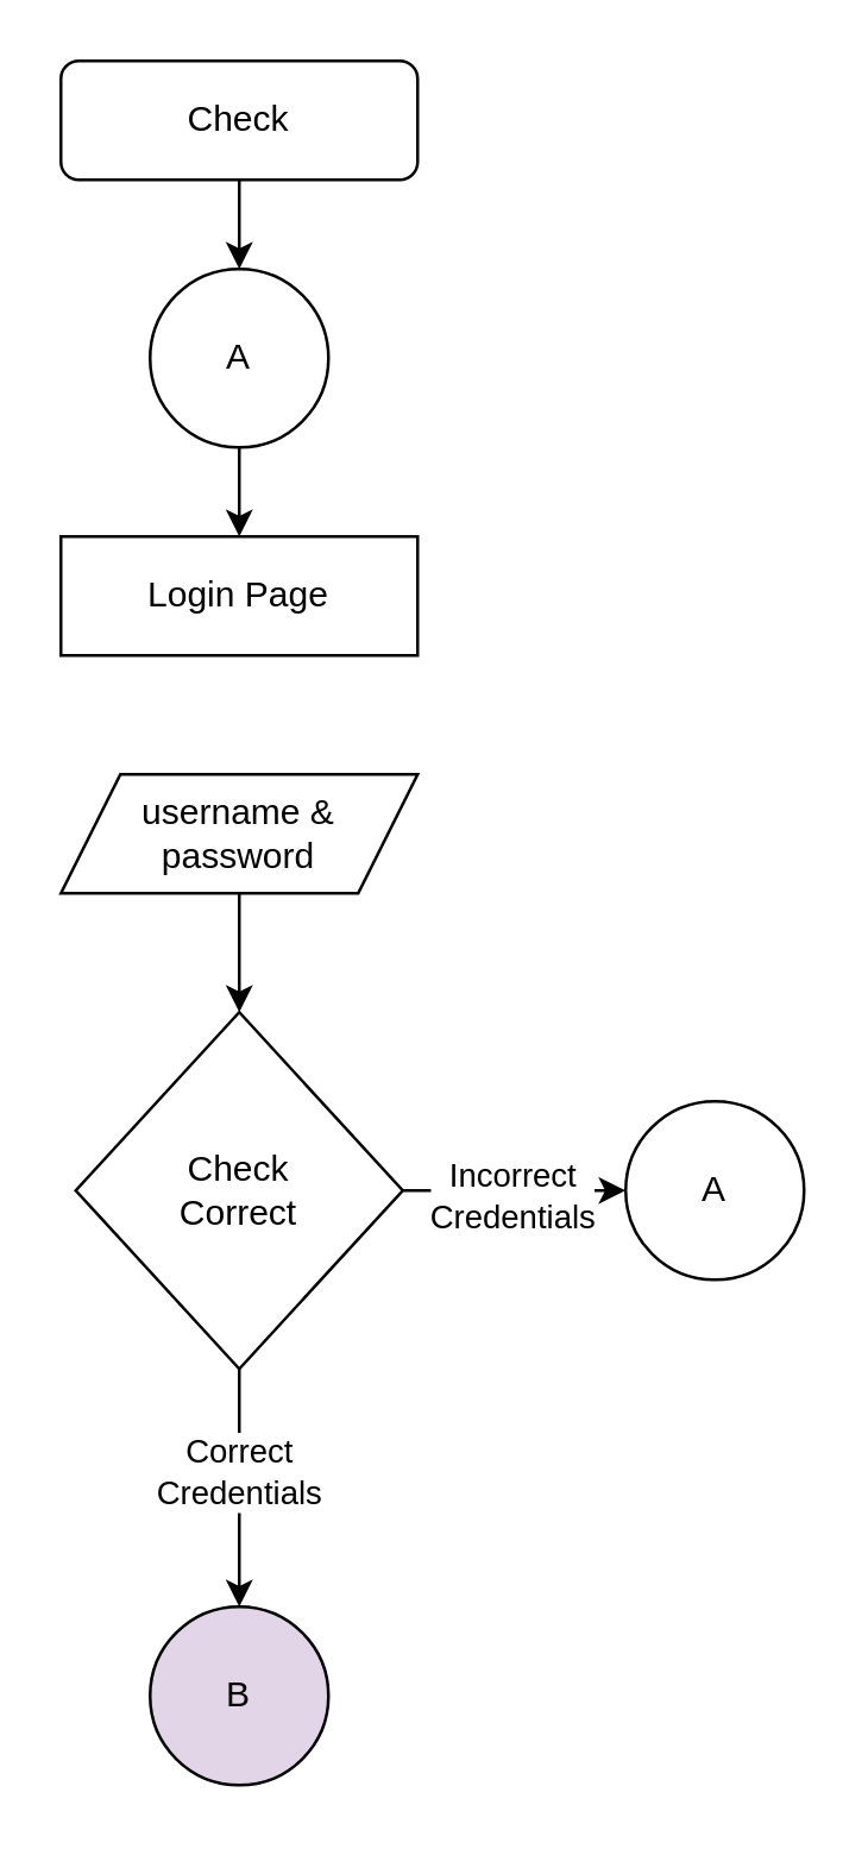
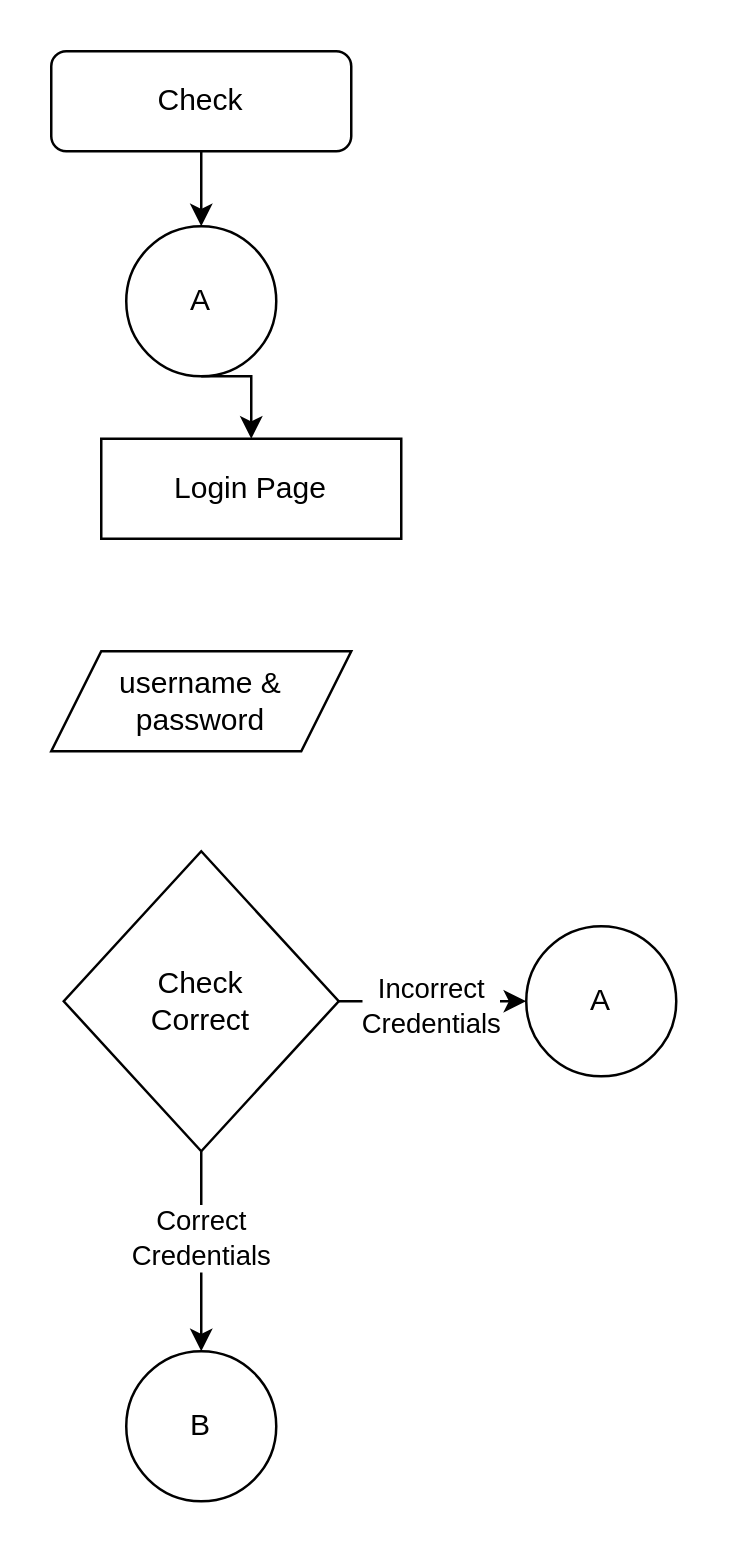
- <mxCell id="4" value="Login Page" style="rounded=0;whiteSpace=wrap;html=1;" vertex="1" parent="1"><mxGeometry x="20" y="180" width="120" height="40" as="geometry" /></mxCell>
+ <mxCell id="4" value="Login Page" style="rounded=0;whiteSpace=wrap;html=1;" vertex="1" parent="1"><mxGeometry x="40" y="175" width="120" height="40" as="geometry" /></mxCell>
- <mxCell id="10" style="edgeStyle=orthogonalEdgeStyle;rounded=0;orthogonalLoop=1;jettySize=auto;html=1;exitX=0.5;exitY=1;exitDx=0;exitDy=0;entryX=0.5;entryY=0;entryDx=0;entryDy=0;" edge="1" parent="1" source="11" target="9"><mxGeometry relative="1" as="geometry"><mxPoint x="85" y="330" as="targetPoint" /></mxGeometry></mxCell>
- <mxCell id="15" value="B" style="ellipse;whiteSpace=wrap;html=1;fillColor=#e1d5e7;" vertex="1" parent="1"><mxGeometry x="50" y="540" width="60" height="60" as="geometry" /></mxCell>
+ <mxCell id="15" value="B" style="ellipse;whiteSpace=wrap;html=1;" vertex="1" parent="1"><mxGeometry x="50" y="540" width="60" height="60" as="geometry" /></mxCell>
